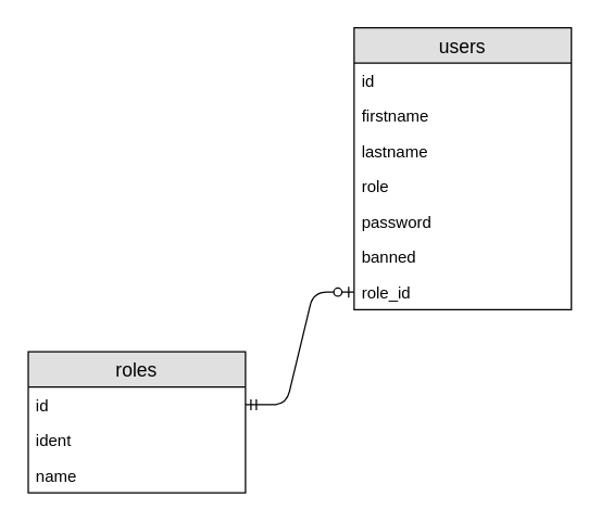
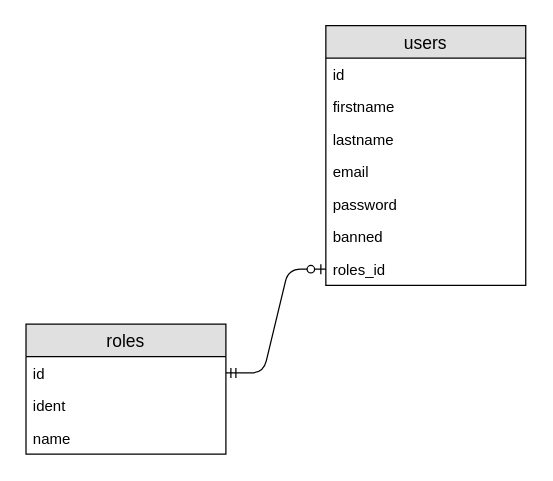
- <mxCell id="6" value="role&#10;" style="text;strokeColor=none;fillColor=none;spacingLeft=4;spacingRight=4;overflow=hidden;rotatable=0;points=[[0,0.5],[1,0.5]];portConstraint=eastwest;fontSize=12;" vertex="1" parent="2"><mxGeometry y="104" width="160" height="26" as="geometry" /></mxCell>
+ <mxCell id="6" value="email&#10;" style="text;strokeColor=none;fillColor=none;spacingLeft=4;spacingRight=4;overflow=hidden;rotatable=0;points=[[0,0.5],[1,0.5]];portConstraint=eastwest;fontSize=12;" vertex="1" parent="2"><mxGeometry y="104" width="160" height="26" as="geometry" /></mxCell>
- <mxCell id="9" value="role_id&#10;" style="text;strokeColor=none;fillColor=none;spacingLeft=4;spacingRight=4;overflow=hidden;rotatable=0;points=[[0,0.5],[1,0.5]];portConstraint=eastwest;fontSize=12;" vertex="1" parent="2"><mxGeometry y="182" width="160" height="26" as="geometry" /></mxCell>
+ <mxCell id="9" value="roles_id&#10;" style="text;strokeColor=none;fillColor=none;spacingLeft=4;spacingRight=4;overflow=hidden;rotatable=0;points=[[0,0.5],[1,0.5]];portConstraint=eastwest;fontSize=12;" vertex="1" parent="2"><mxGeometry y="182" width="160" height="26" as="geometry" /></mxCell>
